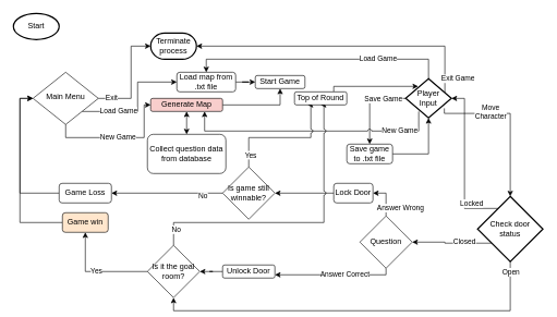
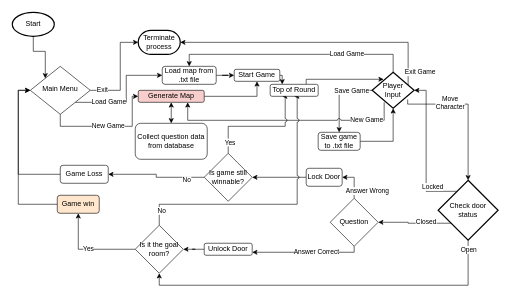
+ <mxCell id="14" style="edgeStyle=orthogonalEdgeStyle;rounded=0;orthogonalLoop=1;jettySize=auto;html=1;exitX=0.5;exitY=1;exitDx=0;exitDy=0;exitPerimeter=0;entryX=0;entryY=0;entryDx=0;entryDy=0;" parent="1" source="15" target="6" edge="1"><mxGeometry relative="1" as="geometry" /></mxCell>
+ <mxCell id="11" style="edgeStyle=orthogonalEdgeStyle;rounded=0;orthogonalLoop=1;jettySize=auto;html=1;exitX=1;exitY=0.5;exitDx=0;exitDy=0;entryX=0.25;entryY=0;entryDx=0;entryDy=0;" parent="1" source="12" target="58" edge="1"><mxGeometry relative="1" as="geometry"><mxPoint x="560" y="220" as="targetPoint" /></mxGeometry></mxCell>
- <mxCell id="52" value="Game Loss" style="rounded=1;whiteSpace=wrap;html=1;" parent="1" vertex="1"><mxGeometry x="90" y="280" width="80" height="30" as="geometry" /></mxCell>
+ <mxCell id="52" value="Game Loss" style="rounded=1;whiteSpace=wrap;html=1;" parent="1" vertex="1"><mxGeometry x="100" y="275" width="80" height="30" as="geometry" /></mxCell>
